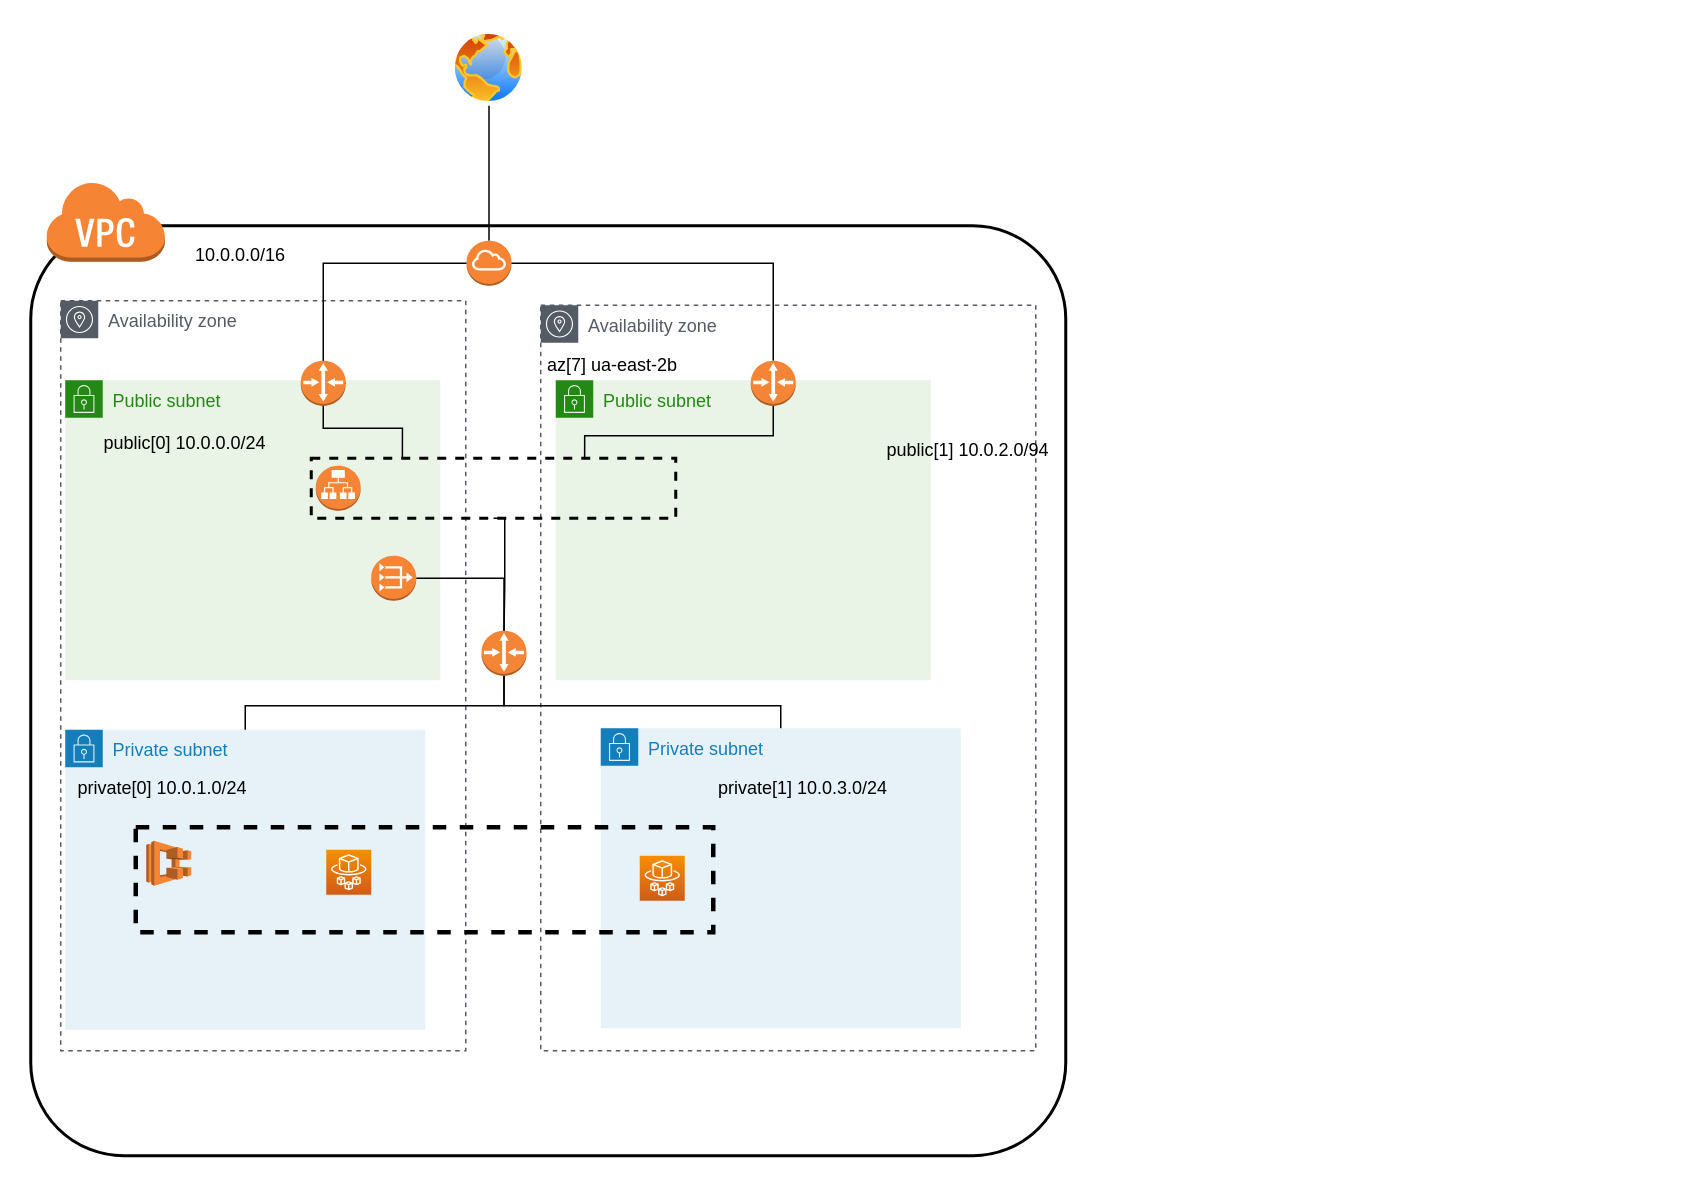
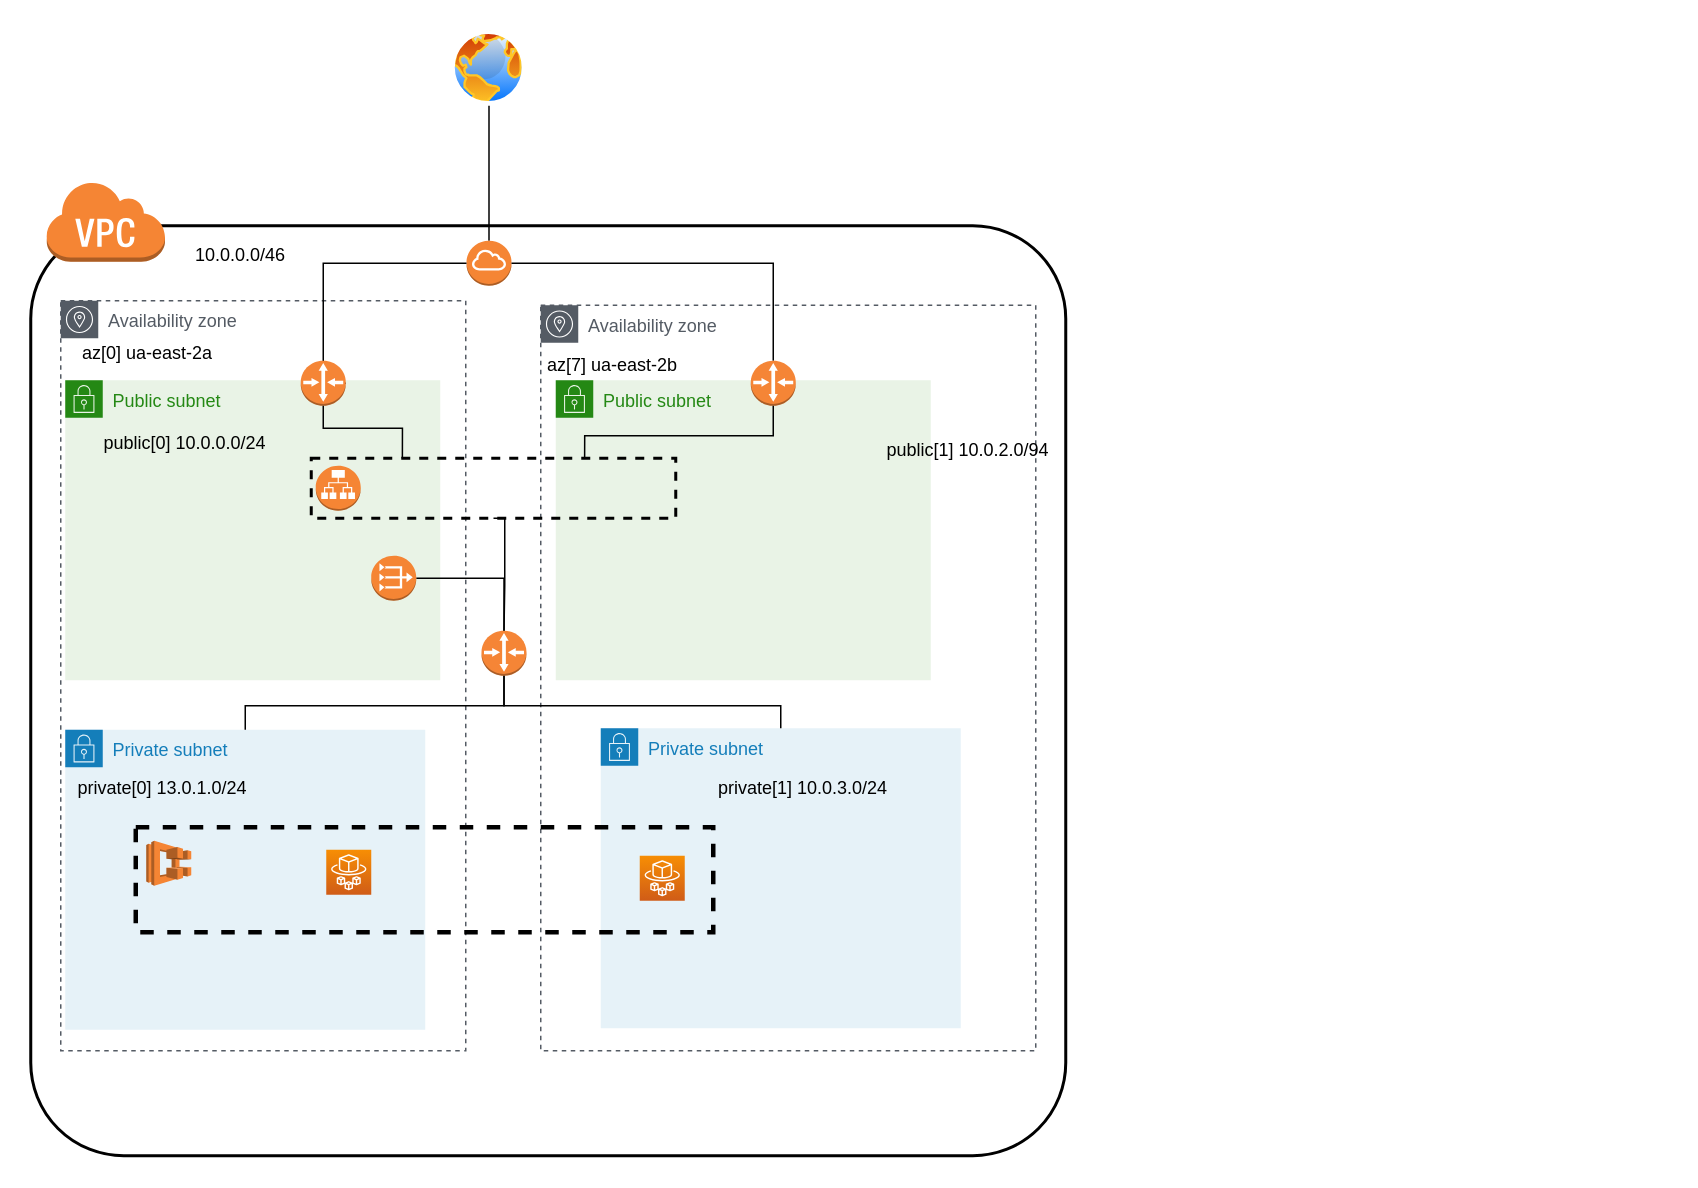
- <mxCell id="9" value="10.0.0.0/16" style="text;html=1;strokeColor=none;fillColor=none;align=center;verticalAlign=middle;whiteSpace=wrap;rounded=0;" parent="1" vertex="1"><mxGeometry x="120" y="160" width="80" height="20" as="geometry" /></mxCell>
+ <mxCell id="9" value="10.0.0.0/46" style="text;html=1;strokeColor=none;fillColor=none;align=center;verticalAlign=middle;whiteSpace=wrap;rounded=0;" parent="1" vertex="1"><mxGeometry x="120" y="160" width="80" height="20" as="geometry" /></mxCell>
+ <mxCell id="25" value="az[0] ua-east-2a" style="text;html=1;strokeColor=none;fillColor=none;align=center;verticalAlign=middle;whiteSpace=wrap;rounded=0;dashed=1;" parent="1" vertex="1"><mxGeometry x="40" y="225" width="116" height="20" as="geometry" /></mxCell>
- <mxCell id="10" value="private[0] 10.0.1.0/24" style="text;html=1;strokeColor=none;fillColor=none;align=center;verticalAlign=middle;whiteSpace=wrap;rounded=0;" parent="1" vertex="1"><mxGeometry x="48" y="515" width="120" height="20" as="geometry" /></mxCell>
+ <mxCell id="10" value="private[0] 13.0.1.0/24" style="text;html=1;strokeColor=none;fillColor=none;align=center;verticalAlign=middle;whiteSpace=wrap;rounded=0;" parent="1" vertex="1"><mxGeometry x="48" y="515" width="120" height="20" as="geometry" /></mxCell>
